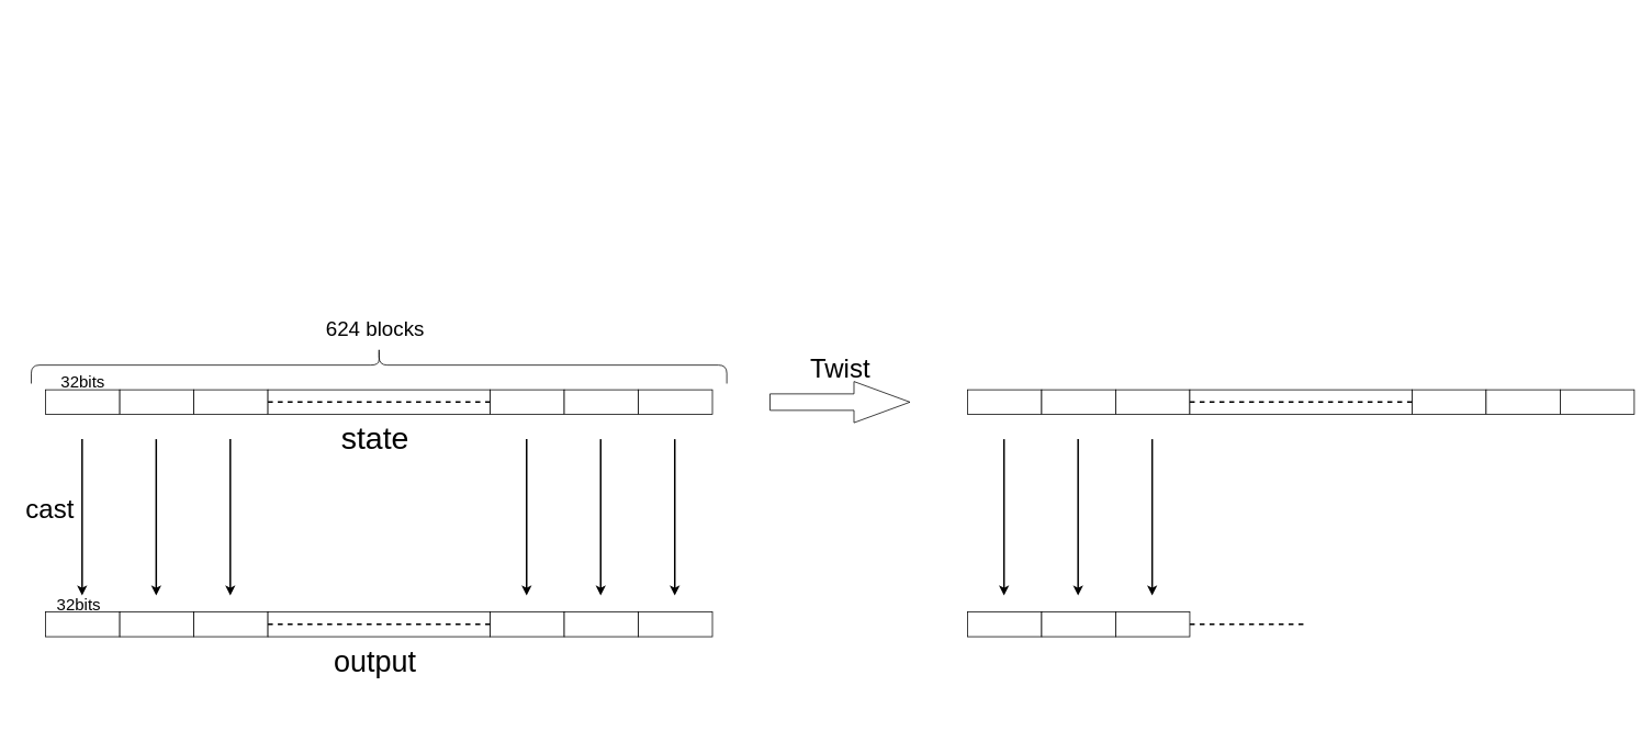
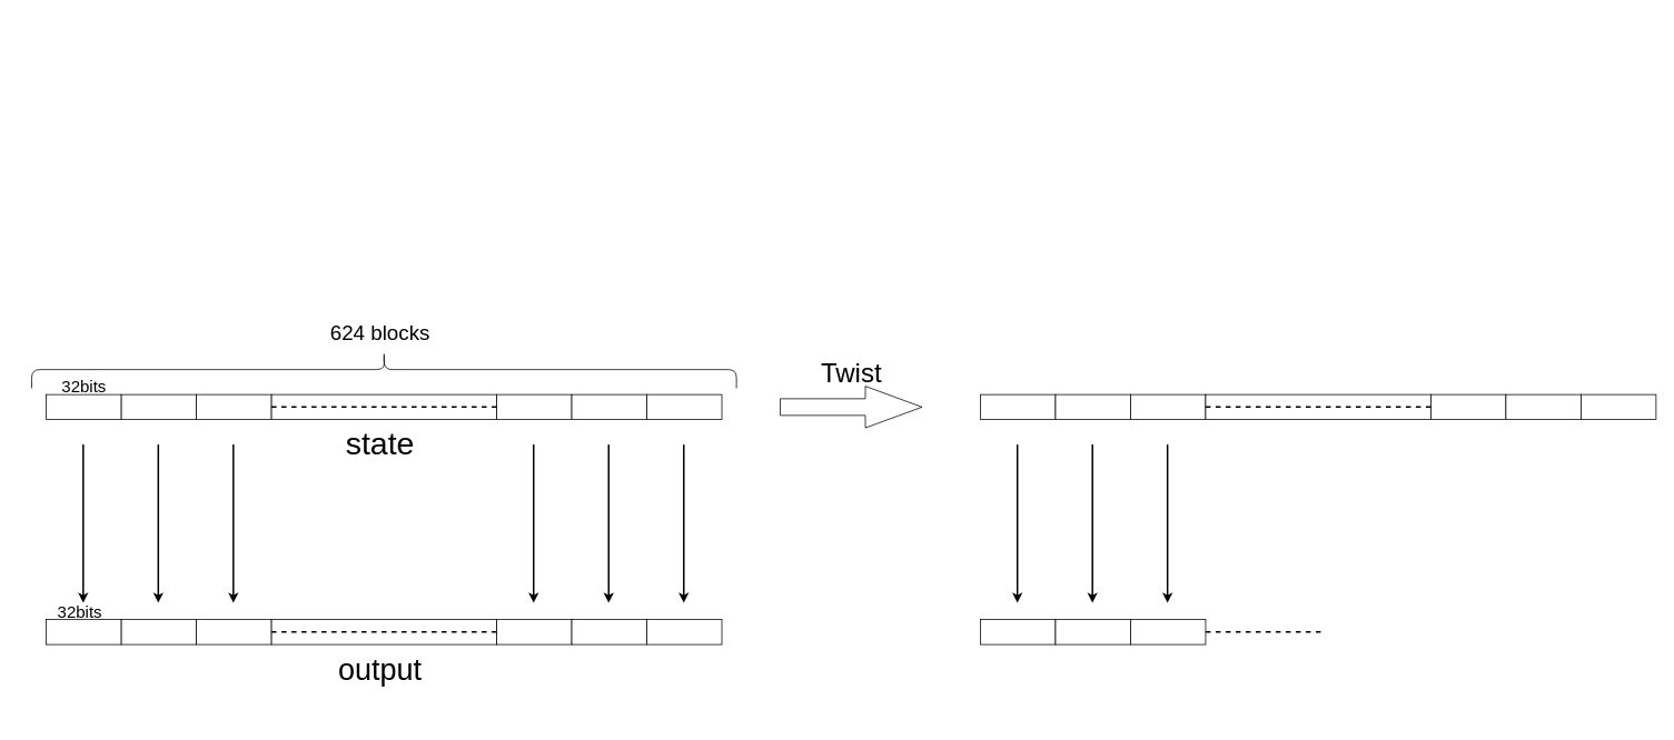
- <mxCell id="33" value="&lt;font style=&quot;font-size: 32px;&quot;&gt;cast&lt;/font&gt;" style="text;html=1;align=center;verticalAlign=middle;resizable=0;points=[];autosize=1;strokeColor=none;fillColor=none;" vertex="1" parent="2"><mxGeometry y="215" width="80" height="50" as="geometry" /></mxCell>
